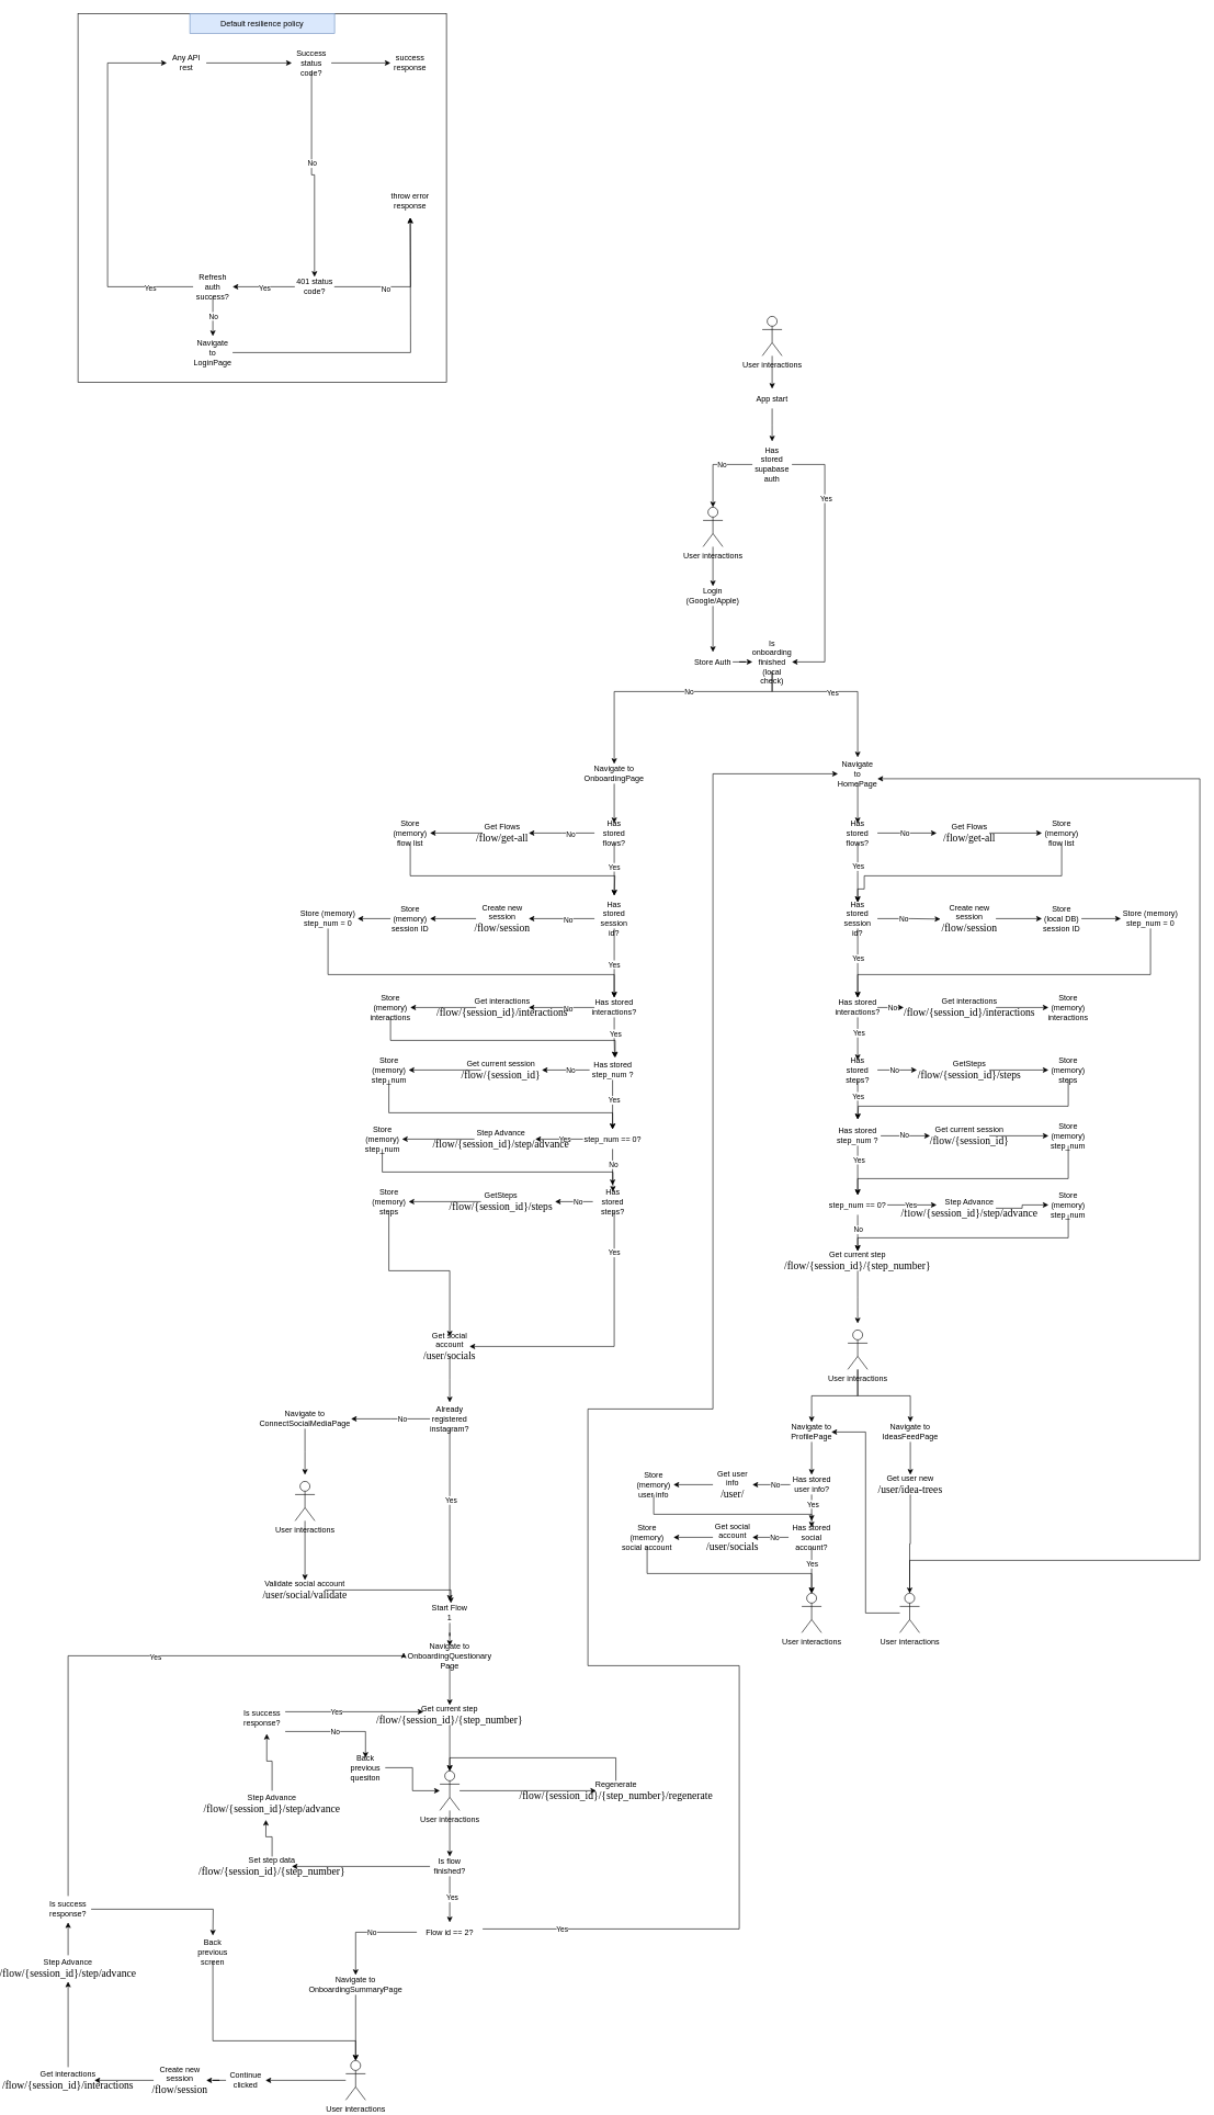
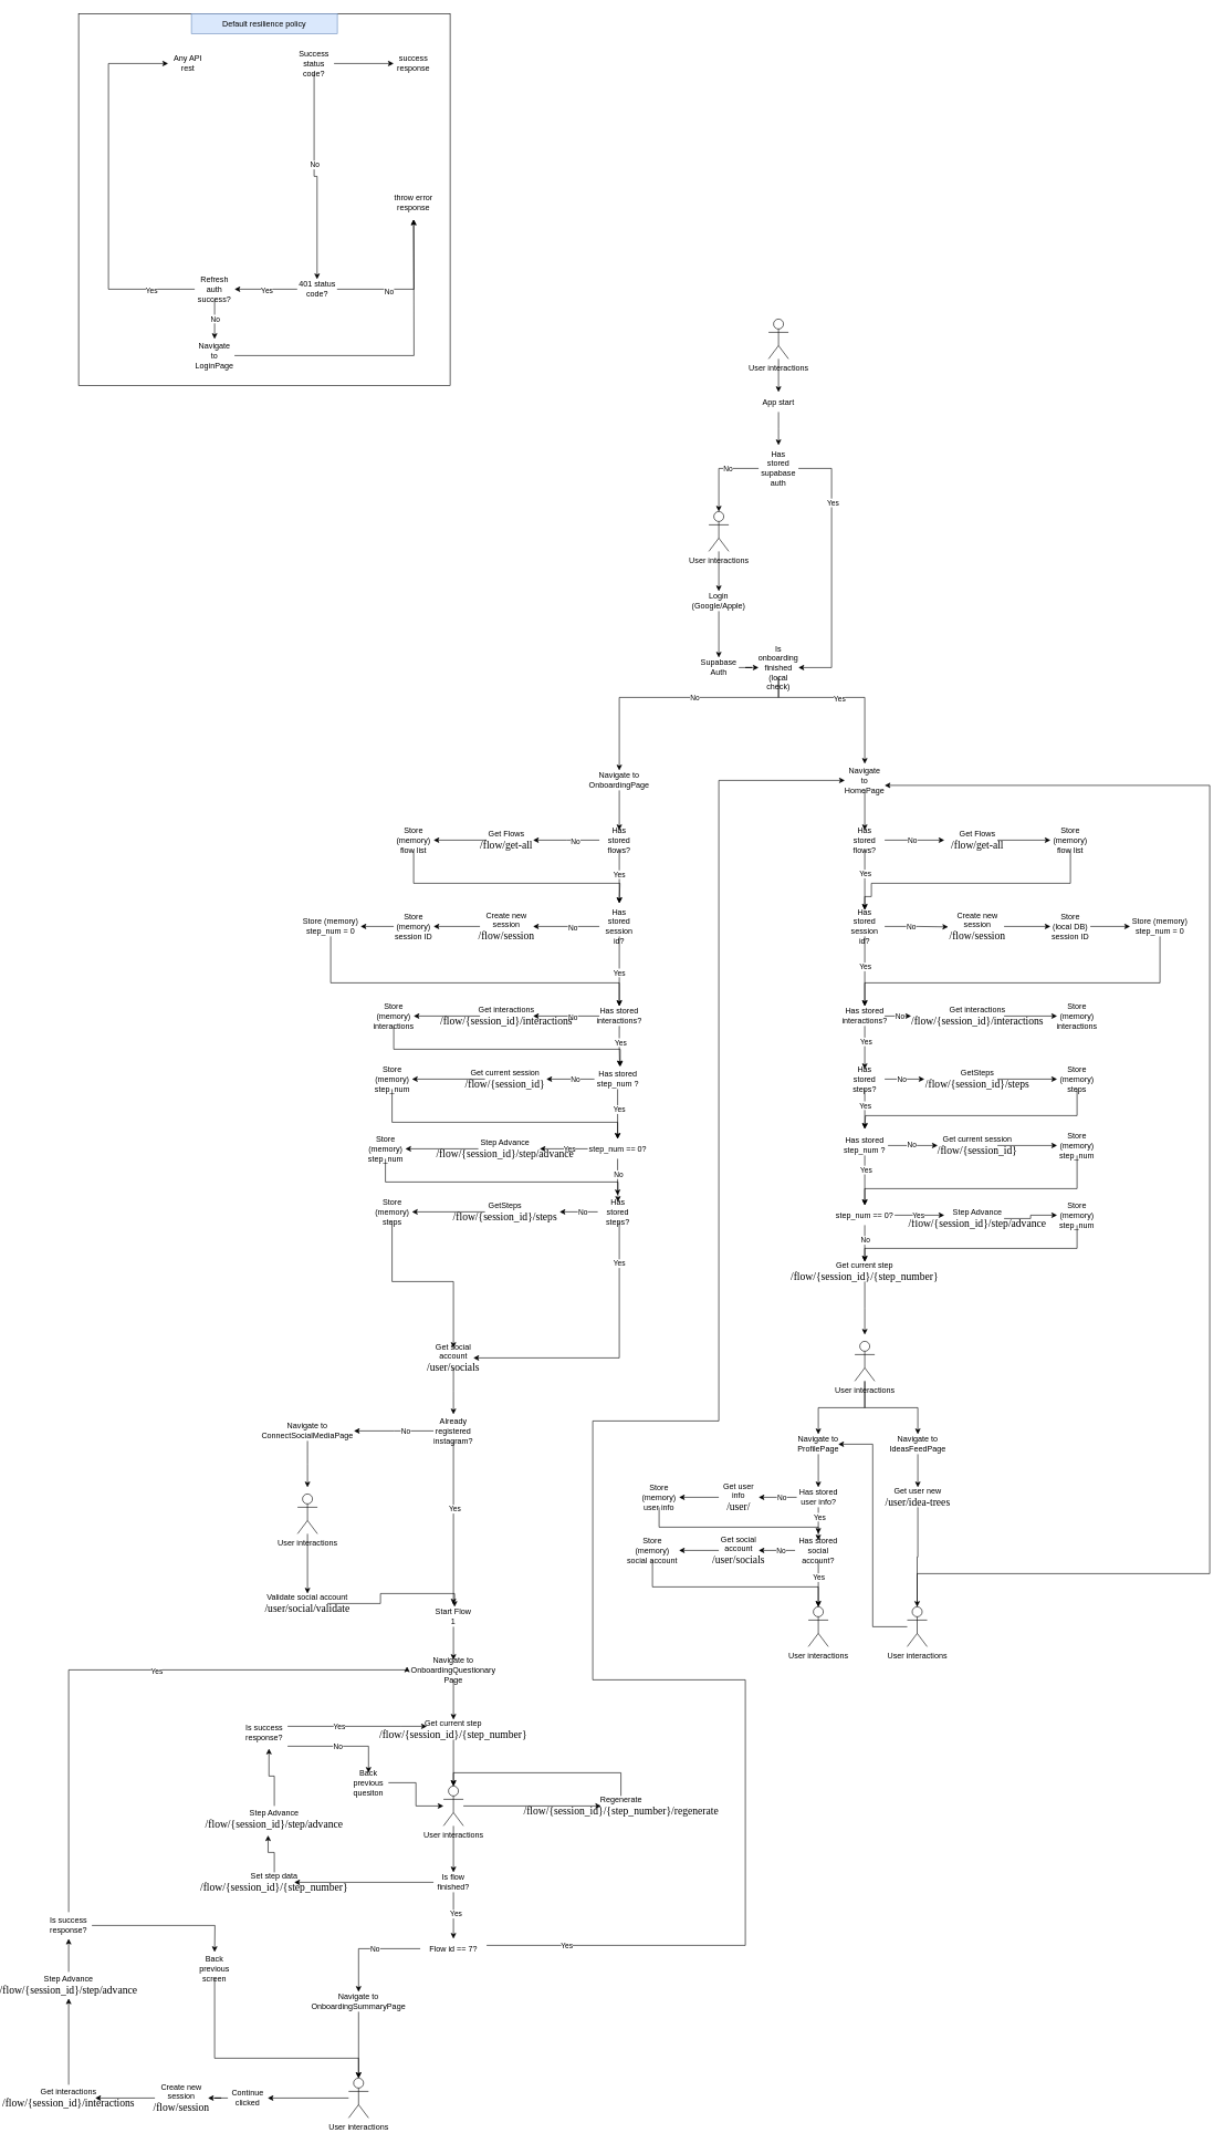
- <mxCell id="233" style="edgeStyle=orthogonalEdgeStyle;rounded=0;orthogonalLoop=1;jettySize=auto;html=1;entryX=0;entryY=0.5;entryDx=0;entryDy=0;" edge="1" parent="1" source="234" target="236"><mxGeometry relative="1" as="geometry" /></mxCell>
- <mxCell id="6" value="Store Auth" style="text;html=1;align=center;verticalAlign=middle;whiteSpace=wrap;rounded=0;" vertex="1" parent="1"><mxGeometry x="1010" y="990" width="60" height="30" as="geometry" /></mxCell>
+ <mxCell id="6" value="Supabase Auth" style="text;html=1;align=center;verticalAlign=middle;whiteSpace=wrap;rounded=0;" vertex="1" parent="1"><mxGeometry x="1010" y="990" width="60" height="30" as="geometry" /></mxCell>
- <mxCell id="211" value="Start Flow 1" style="text;html=1;align=center;verticalAlign=middle;whiteSpace=wrap;rounded=0;" vertex="1" parent="1"><mxGeometry x="610" y="2435" width="60" height="30" as="geometry" /></mxCell>
+ <mxCell id="211" value="Start Flow 1" style="text;html=1;align=center;verticalAlign=middle;whiteSpace=wrap;rounded=0;" vertex="1" parent="1"><mxGeometry x="610" y="2420" width="60" height="30" as="geometry" /></mxCell>
- <mxCell id="216" value="Flow id == 2?" style="text;html=1;align=center;verticalAlign=middle;whiteSpace=wrap;rounded=0;" vertex="1" parent="1"><mxGeometry x="590" y="2920" width="100" height="30" as="geometry" /></mxCell>
+ <mxCell id="216" value="Flow id == 7?" style="text;html=1;align=center;verticalAlign=middle;whiteSpace=wrap;rounded=0;" vertex="1" parent="1"><mxGeometry x="590" y="2920" width="100" height="30" as="geometry" /></mxCell>
